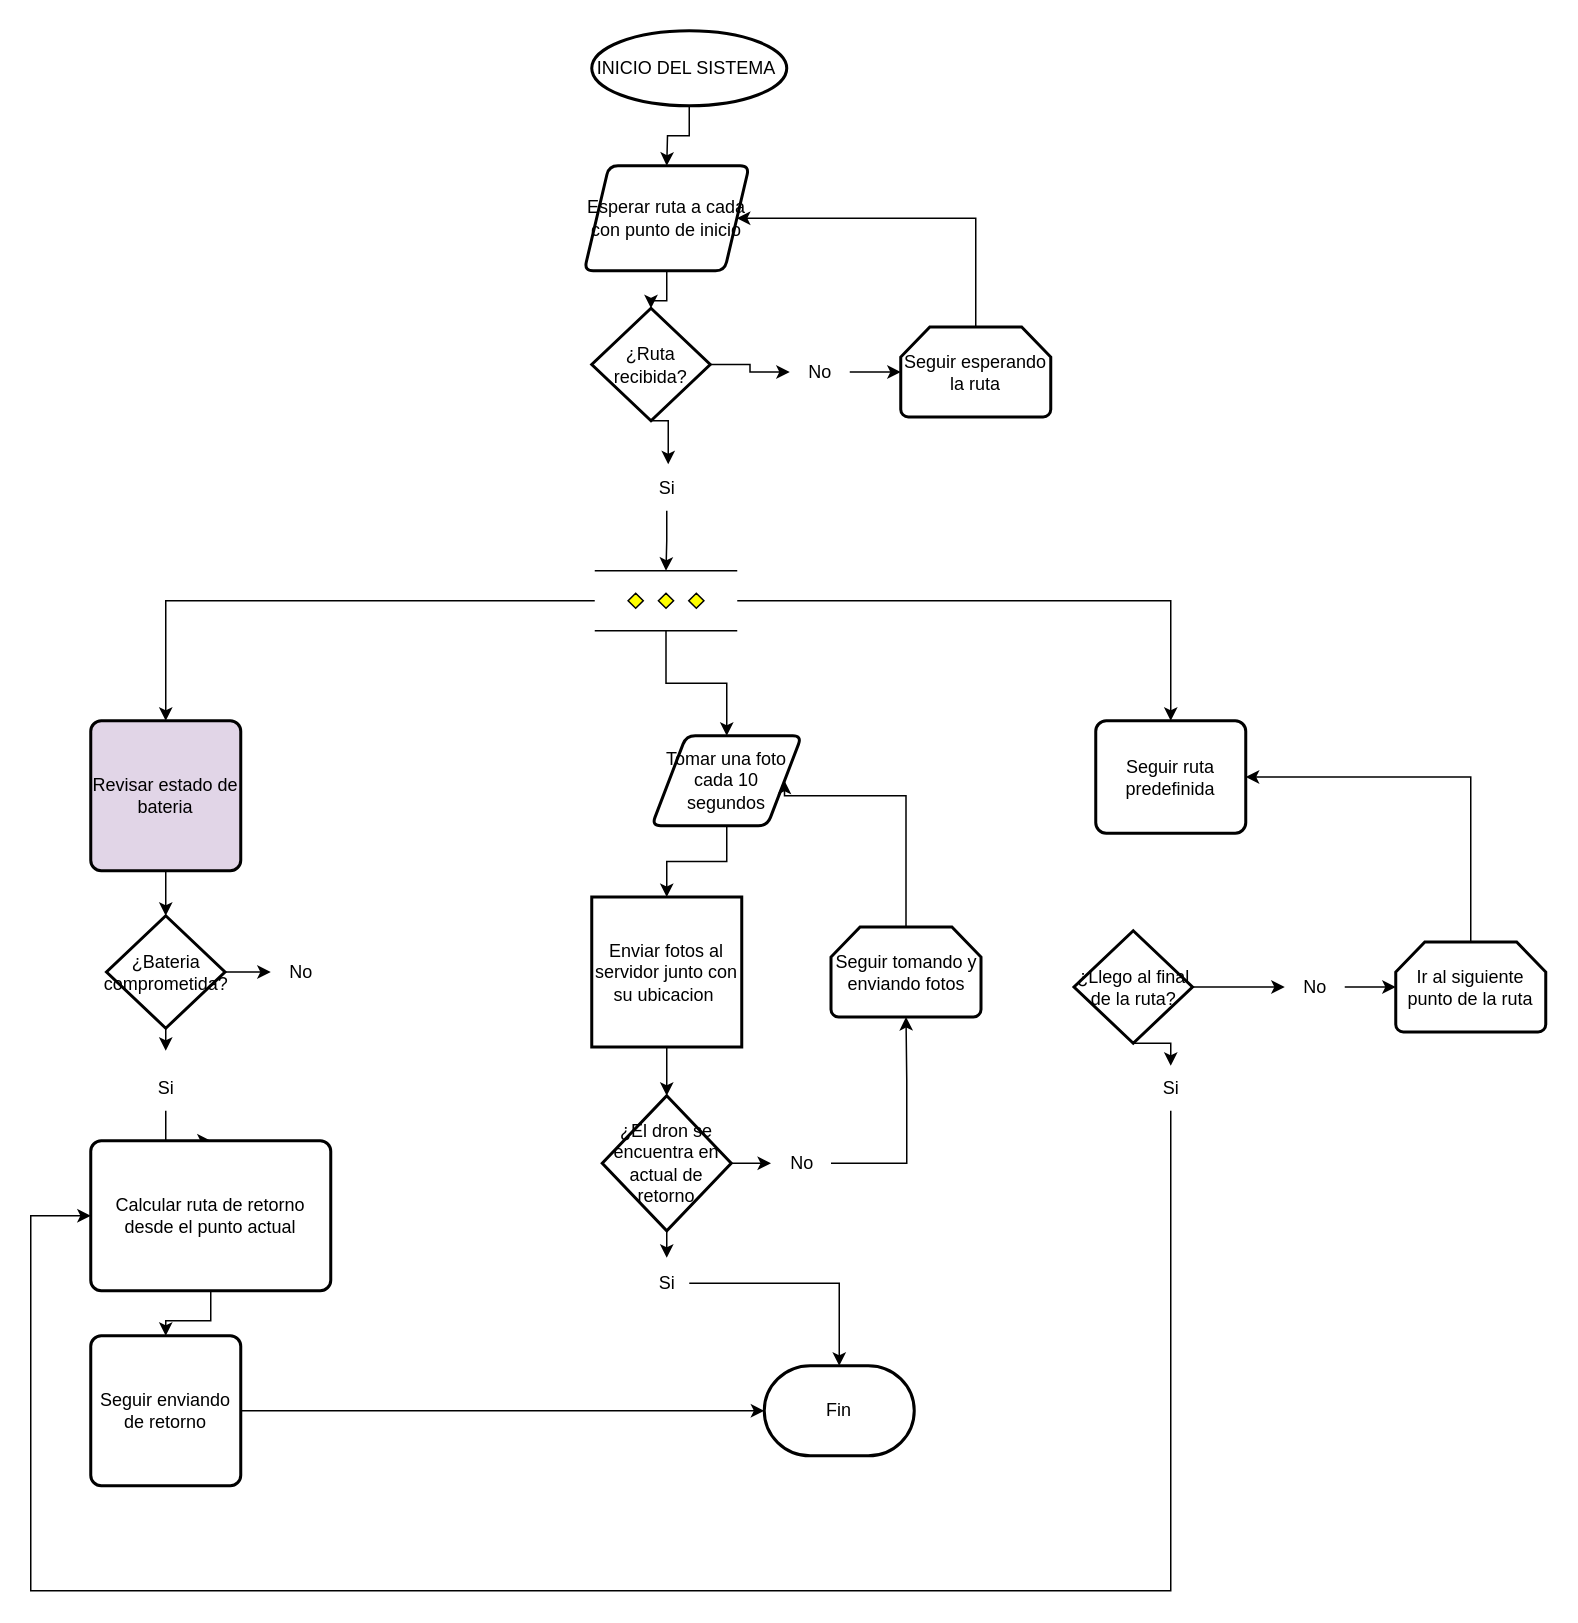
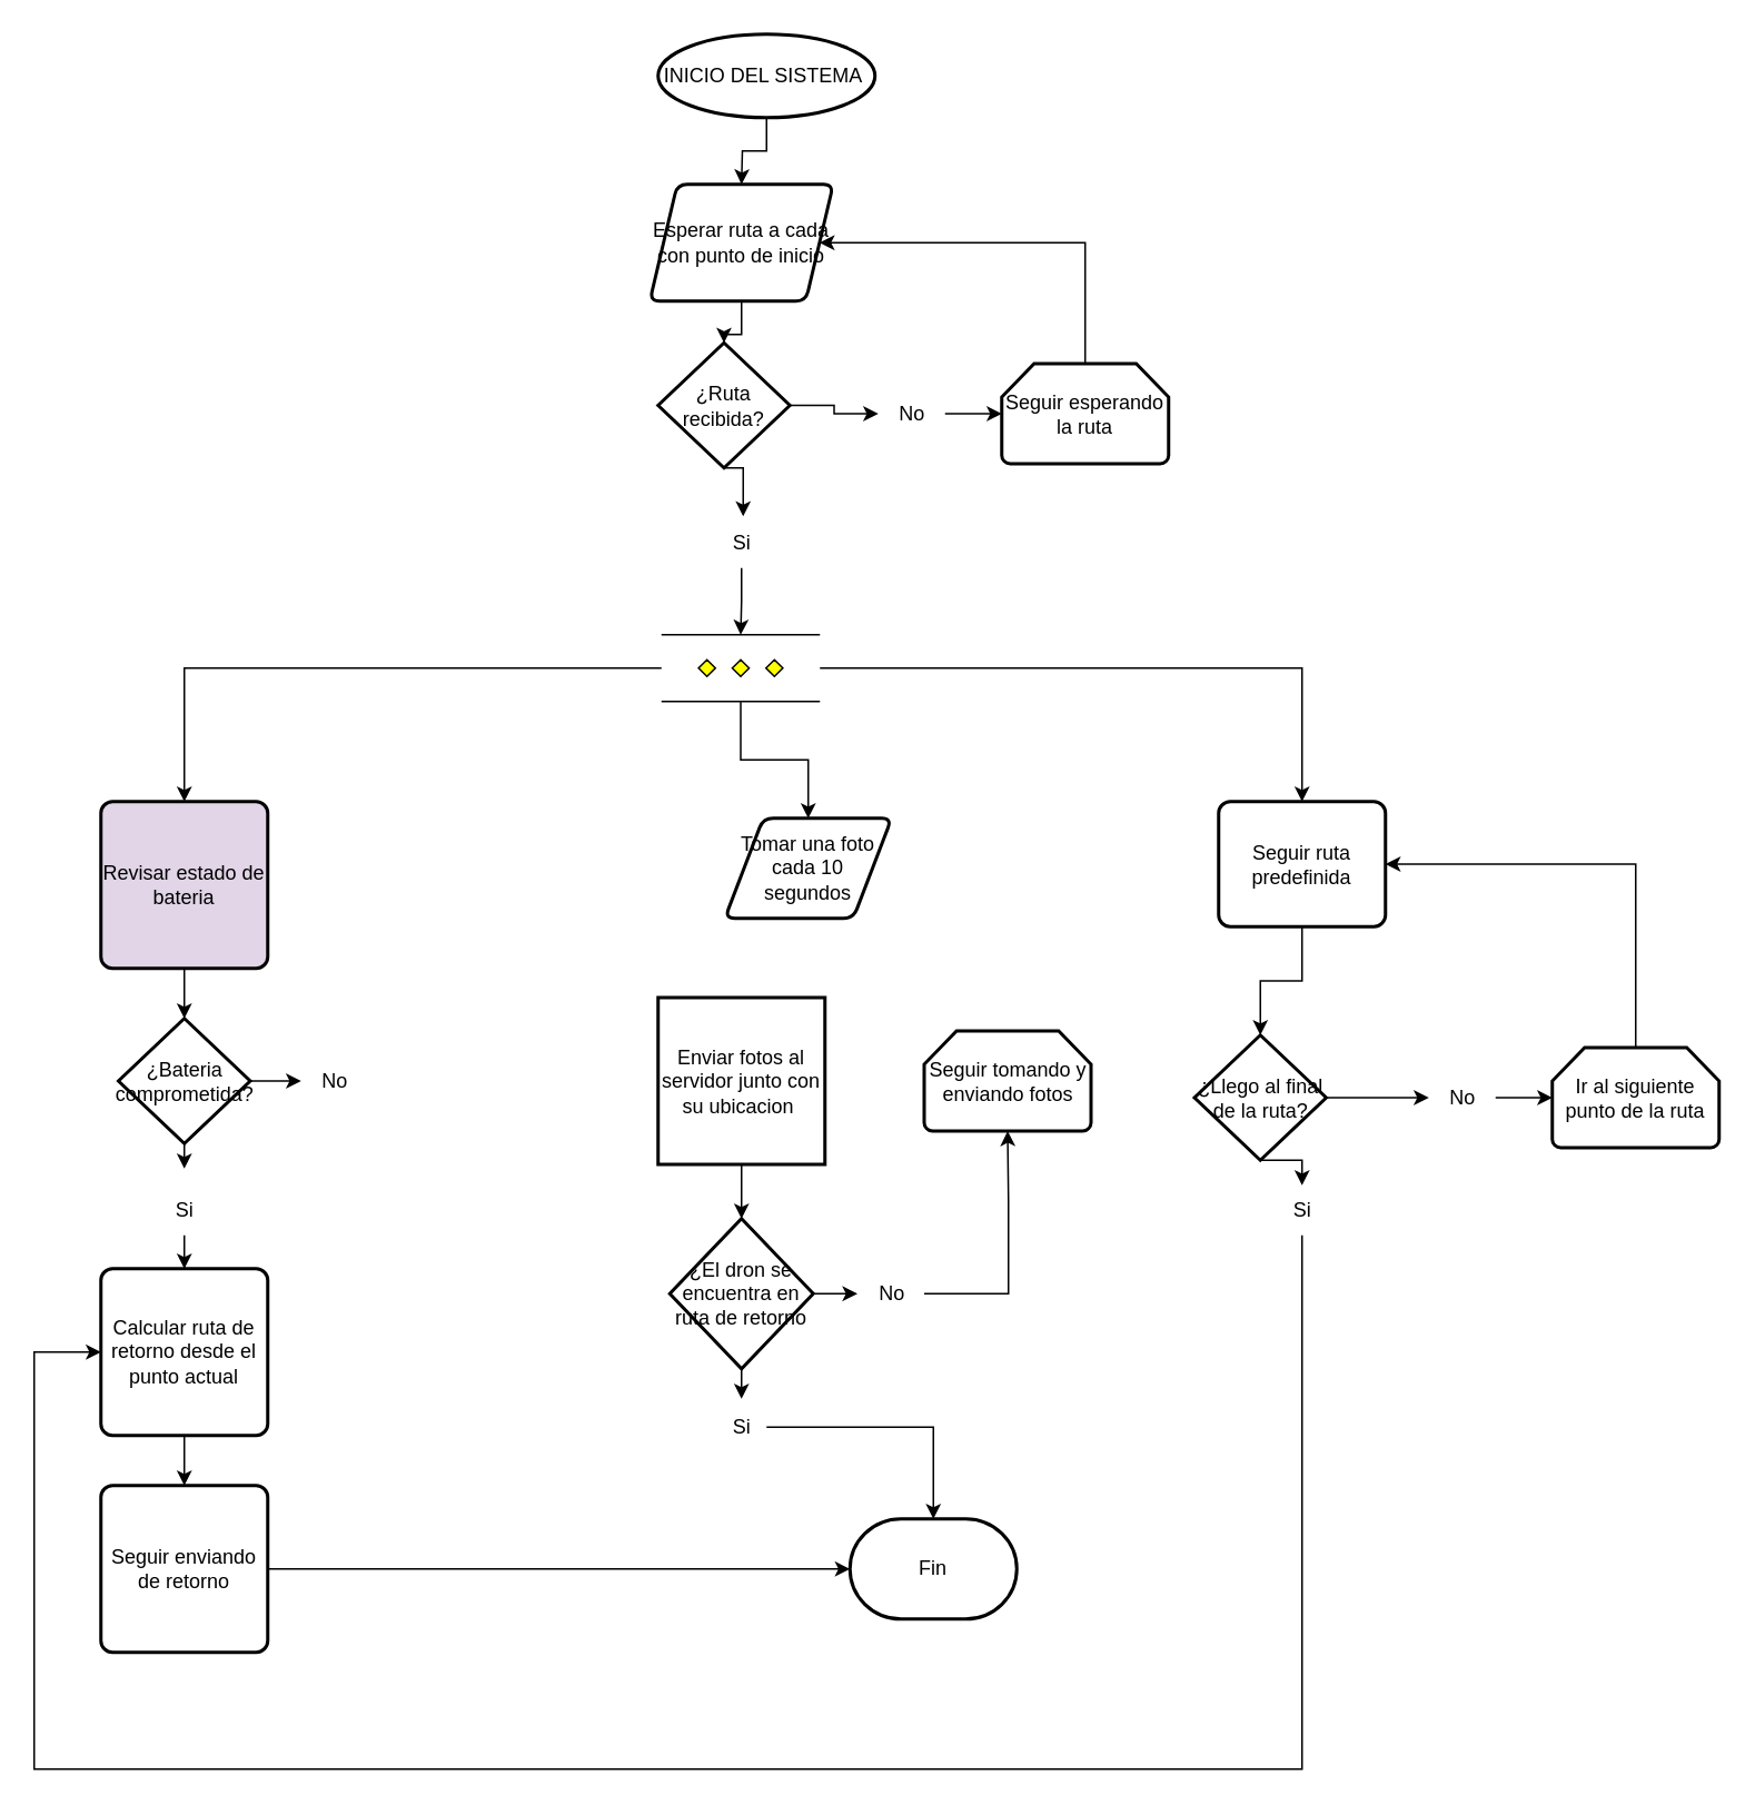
- <mxCell id="51" style="edgeStyle=orthogonalEdgeStyle;rounded=0;orthogonalLoop=1;jettySize=auto;html=1;exitX=0.5;exitY=0;exitDx=0;exitDy=0;exitPerimeter=0;entryX=1;entryY=0.5;entryDx=0;entryDy=0;" parent="1" source="52" target="31" edge="1"><mxGeometry relative="1" as="geometry"><Array as="points"><mxPoint x="604" y="530" /></Array></mxGeometry></mxCell>
- <mxCell id="30" value="" style="edgeStyle=orthogonalEdgeStyle;rounded=0;orthogonalLoop=1;jettySize=auto;html=1;" parent="1" source="31" target="33" edge="1"><mxGeometry relative="1" as="geometry" /></mxCell>
+ <mxCell id="19" value="" style="edgeStyle=orthogonalEdgeStyle;rounded=0;orthogonalLoop=1;jettySize=auto;html=1;" parent="1" source="20" target="36" edge="1"><mxGeometry relative="1" as="geometry" /></mxCell>
- <mxCell id="46" value="¿El dron se encuentra en actual de retorno" style="strokeWidth=2;html=1;shape=mxgraph.flowchart.decision;whiteSpace=wrap;" parent="1" vertex="1"><mxGeometry x="401" y="730" width="86" height="90" as="geometry" /></mxCell>
+ <mxCell id="46" value="¿El dron se encuentra en ruta de retorno" style="strokeWidth=2;html=1;shape=mxgraph.flowchart.decision;whiteSpace=wrap;" parent="1" vertex="1"><mxGeometry x="401" y="730" width="86" height="90" as="geometry" /></mxCell>
- <mxCell id="28" value="Calcular ruta de retorno desde el punto actual" style="rounded=1;whiteSpace=wrap;html=1;absoluteArcSize=1;arcSize=14;strokeWidth=2;" parent="1" vertex="1"><mxGeometry x="60" y="760" width="160" height="100" as="geometry" /></mxCell>
+ <mxCell id="28" value="Calcular ruta de retorno desde el punto actual" style="rounded=1;whiteSpace=wrap;html=1;absoluteArcSize=1;arcSize=14;strokeWidth=2;" parent="1" vertex="1"><mxGeometry x="60" y="760" width="100" height="100" as="geometry" /></mxCell>
